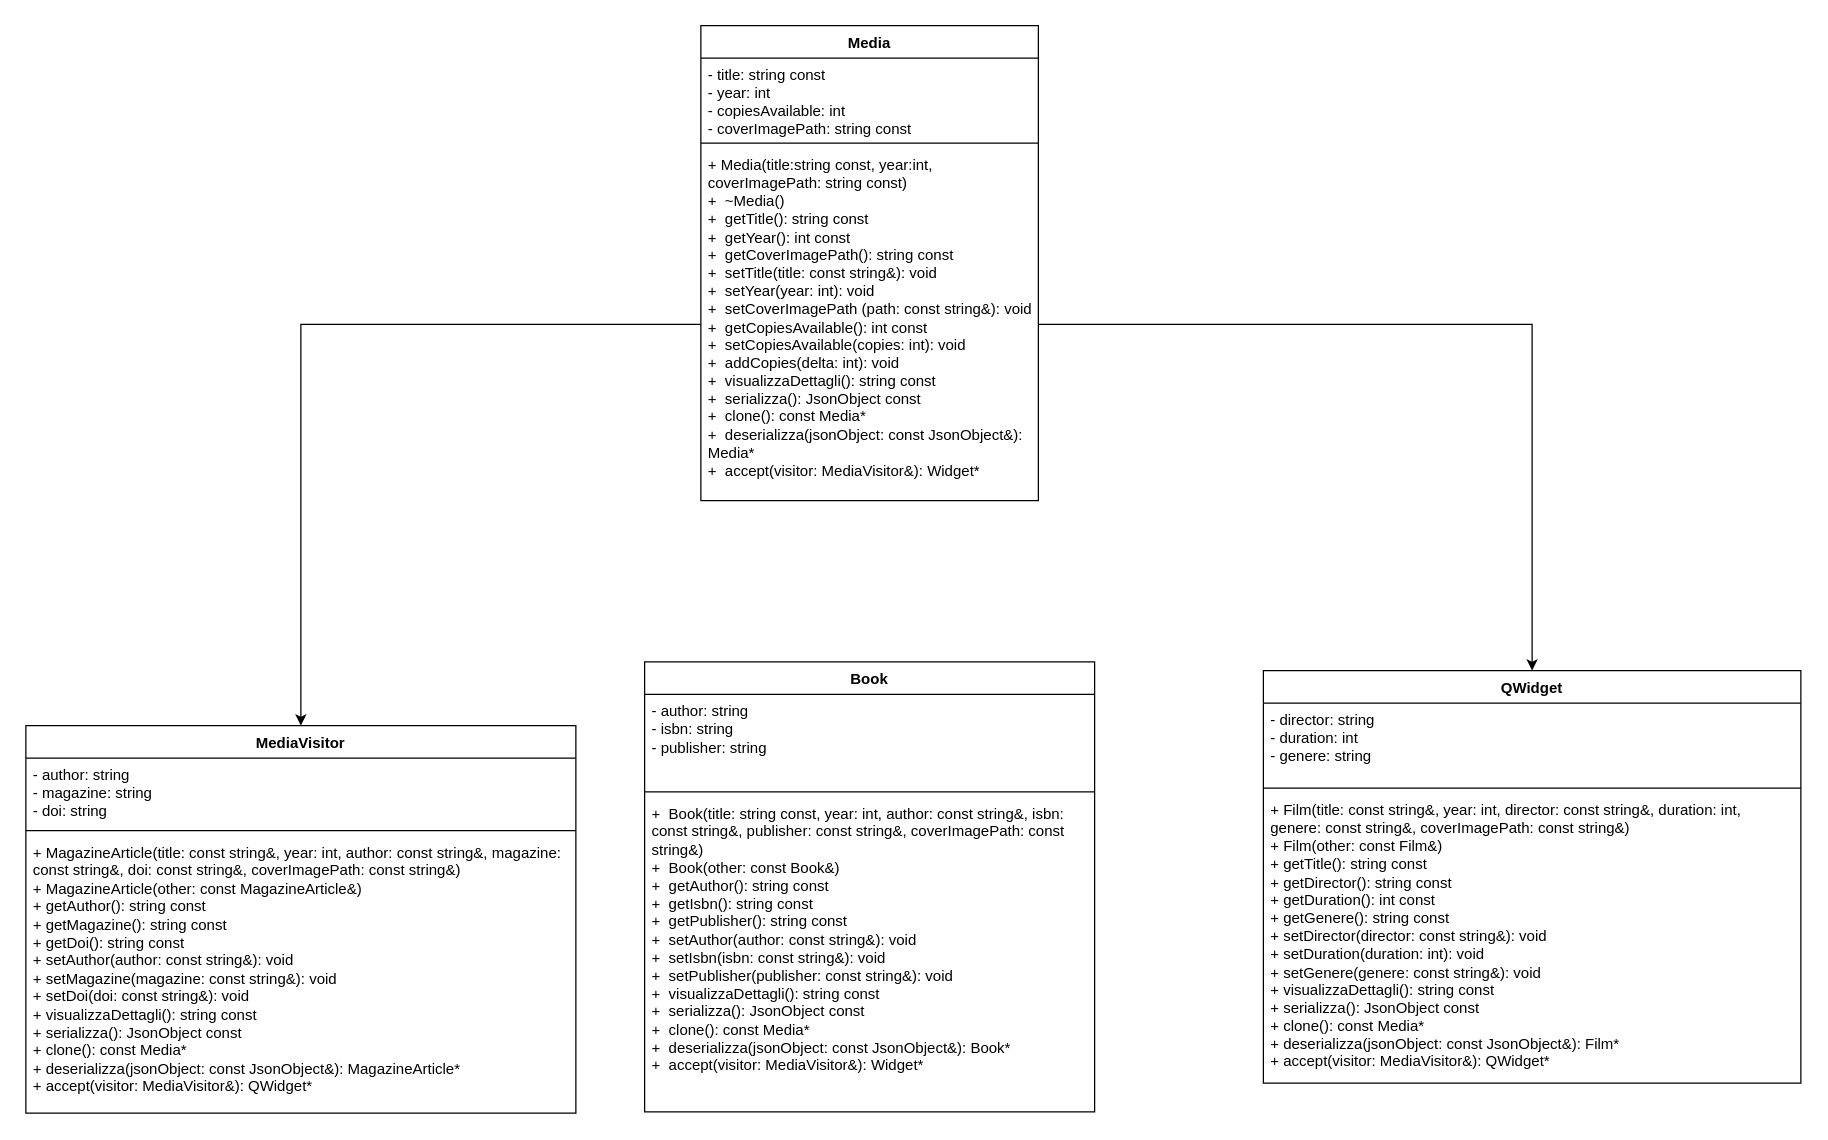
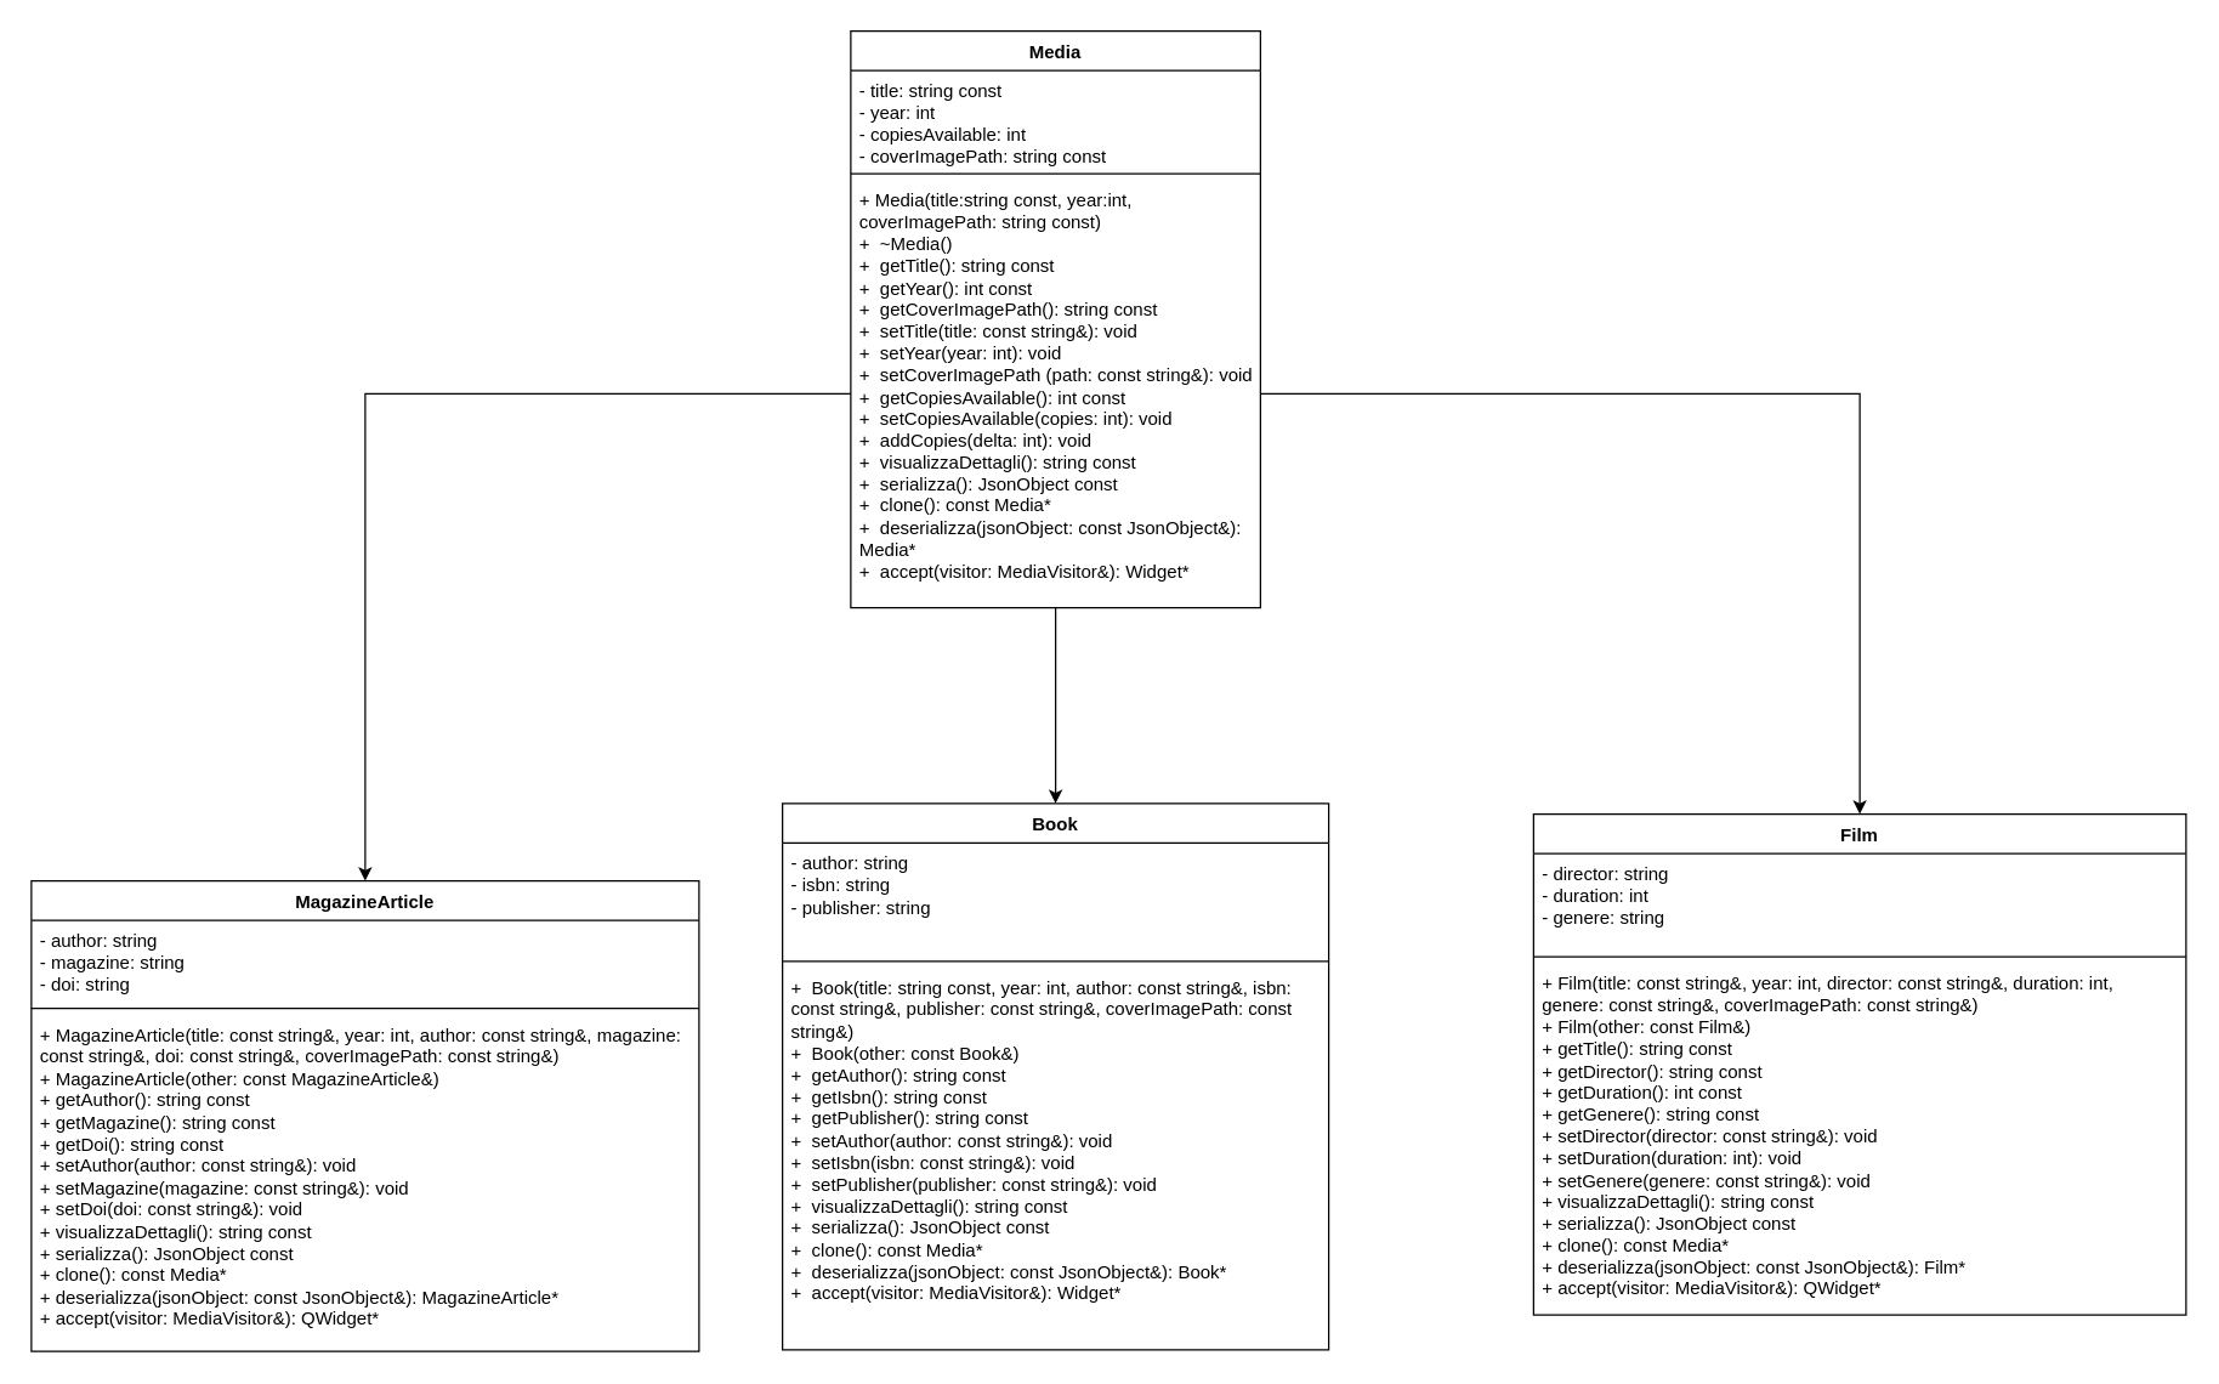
+ <mxCell id="2" style="edgeStyle=orthogonalEdgeStyle;rounded=0;orthogonalLoop=1;jettySize=auto;html=1;" edge="1" parent="1" source="3" target="7"><mxGeometry relative="1" as="geometry" /></mxCell>
- <mxCell id="15" value="QWidget" style="swimlane;fontStyle=1;align=center;verticalAlign=top;childLayout=stackLayout;horizontal=1;startSize=26;horizontalStack=0;resizeParent=1;resizeParentMax=0;resizeLast=0;collapsible=1;marginBottom=0;whiteSpace=wrap;html=1;" parent="1" vertex="1"><mxGeometry x="1010" y="536" width="430" height="330" as="geometry" /></mxCell>
+ <mxCell id="15" value="Film" style="swimlane;fontStyle=1;align=center;verticalAlign=top;childLayout=stackLayout;horizontal=1;startSize=26;horizontalStack=0;resizeParent=1;resizeParentMax=0;resizeLast=0;collapsible=1;marginBottom=0;whiteSpace=wrap;html=1;" parent="1" vertex="1"><mxGeometry x="1010" y="536" width="430" height="330" as="geometry" /></mxCell>
- <mxCell id="11" value="MediaVisitor" style="swimlane;fontStyle=1;align=center;verticalAlign=top;childLayout=stackLayout;horizontal=1;startSize=26;horizontalStack=0;resizeParent=1;resizeParentMax=0;resizeLast=0;collapsible=1;marginBottom=0;whiteSpace=wrap;html=1;" parent="1" vertex="1"><mxGeometry x="20" y="580" width="440" height="310" as="geometry" /></mxCell>
+ <mxCell id="11" value="MagazineArticle" style="swimlane;fontStyle=1;align=center;verticalAlign=top;childLayout=stackLayout;horizontal=1;startSize=26;horizontalStack=0;resizeParent=1;resizeParentMax=0;resizeLast=0;collapsible=1;marginBottom=0;whiteSpace=wrap;html=1;" parent="1" vertex="1"><mxGeometry x="20" y="580" width="440" height="310" as="geometry" /></mxCell>
